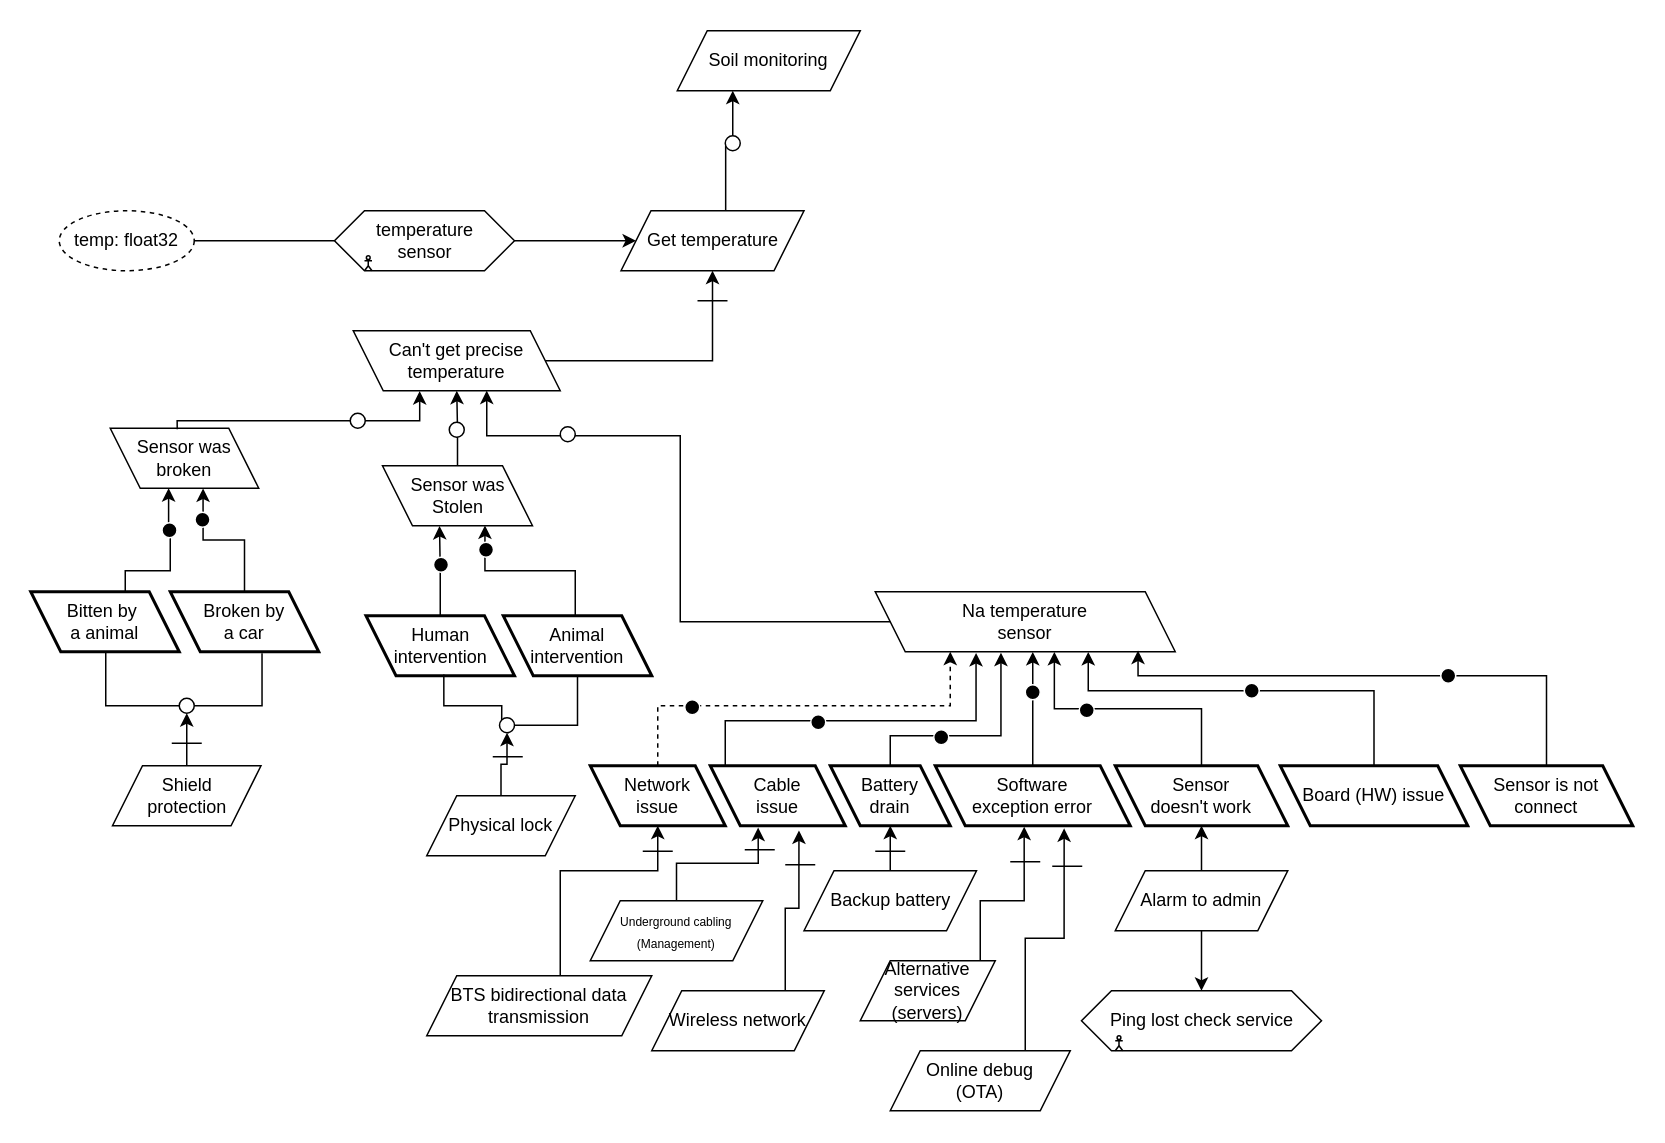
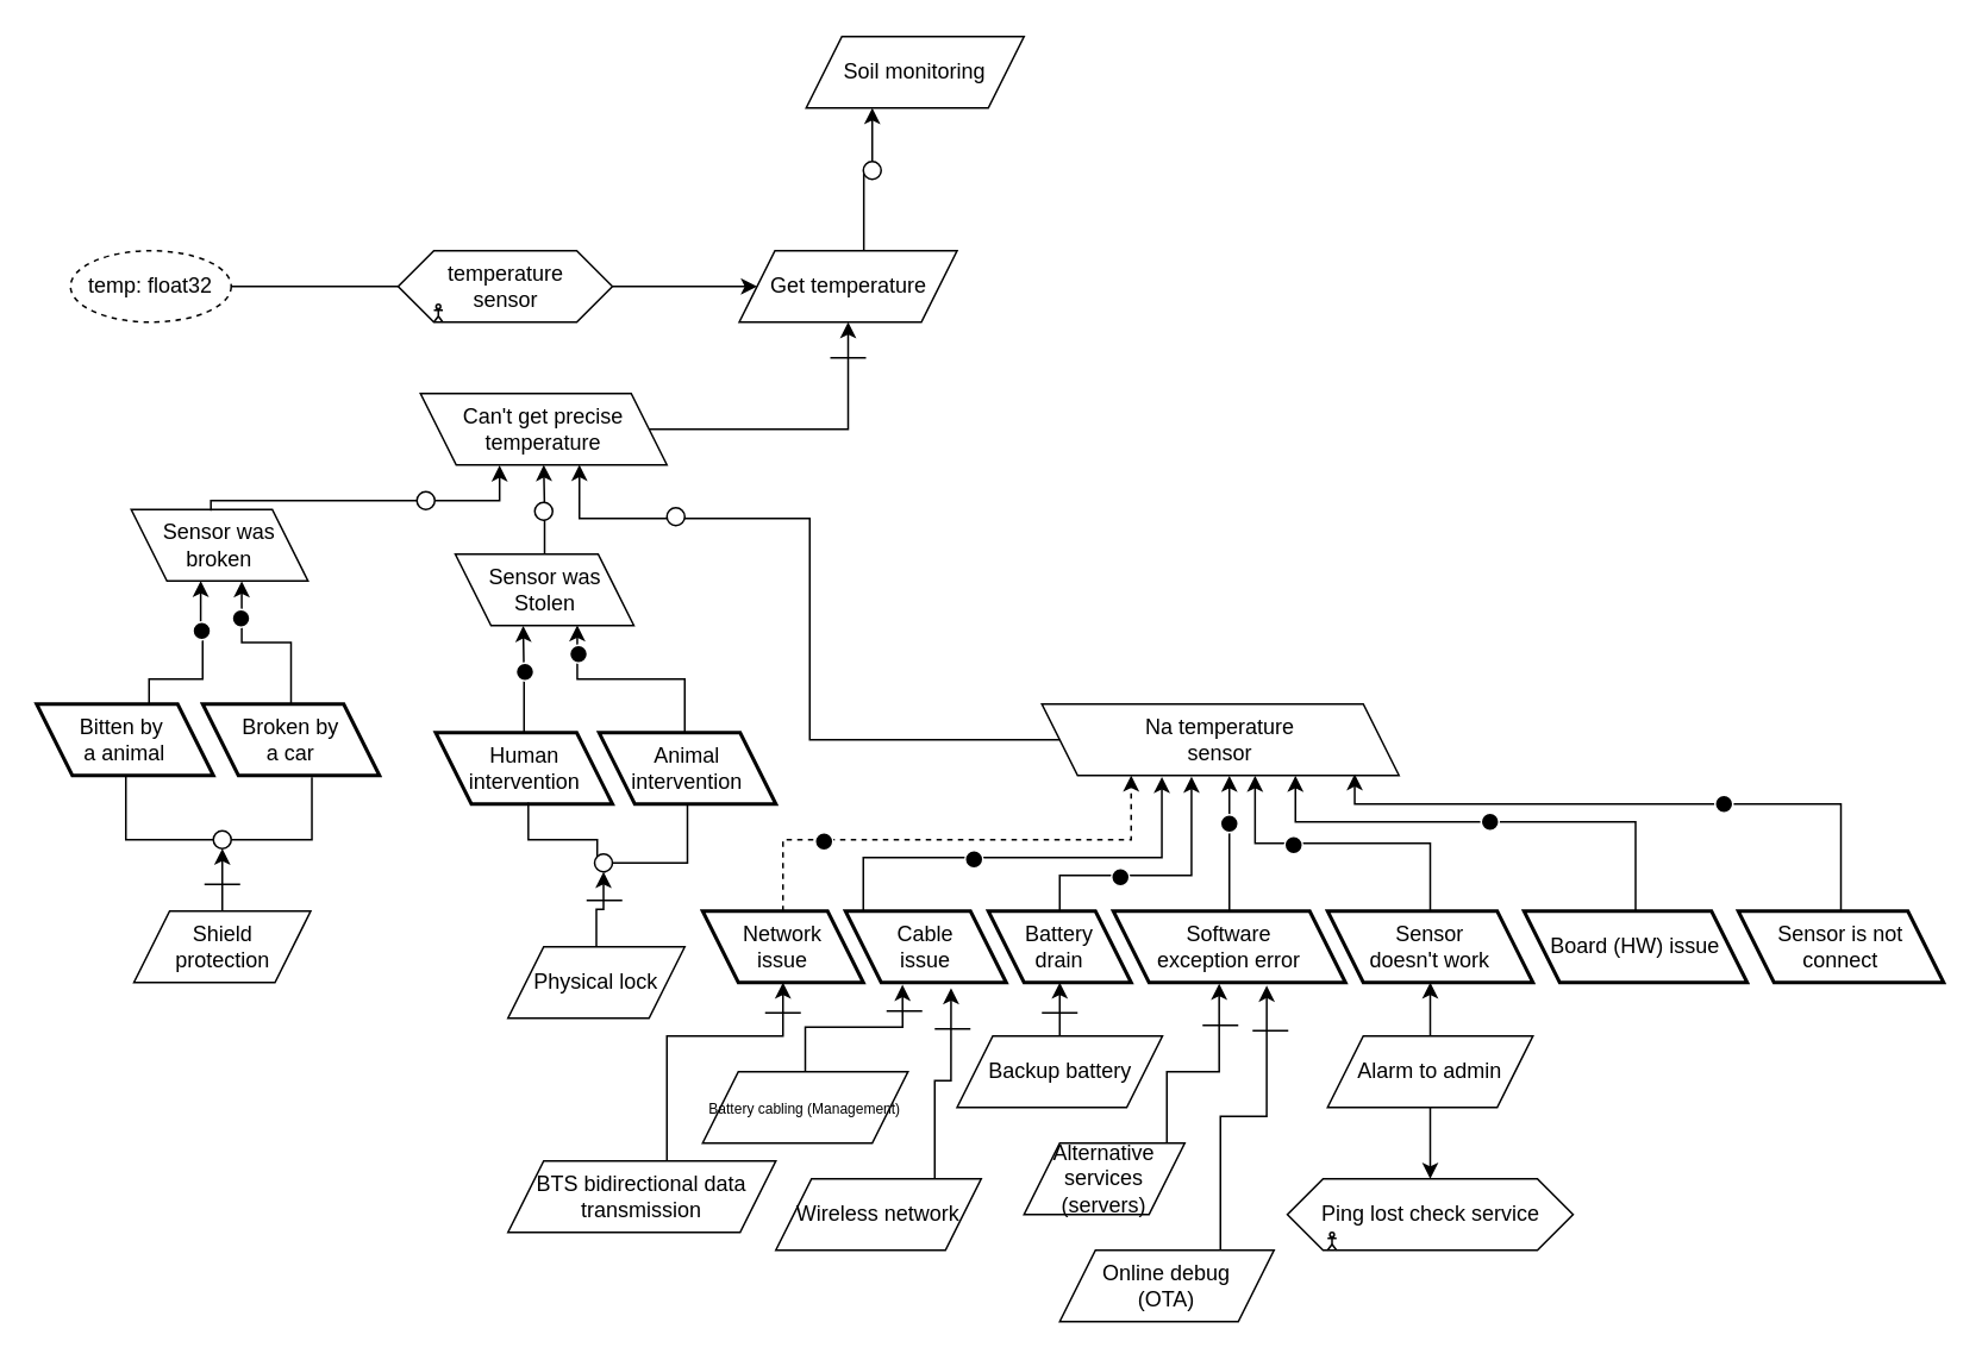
- <mxCell id="58" value="&lt;div&gt;&lt;font style=&quot;font-size: 8px;&quot;&gt;Underground cabling (Management)&lt;/font&gt;&lt;br&gt;&lt;/div&gt;" style="shape=parallelogram;perimeter=parallelogramPerimeter;whiteSpace=wrap;html=1;fixedSize=1;flipH=0;" parent="1" vertex="1"><mxGeometry x="393" y="600" width="115" height="40" as="geometry" /></mxCell>
+ <mxCell id="58" value="&lt;div&gt;&lt;font style=&quot;font-size: 8px;&quot;&gt;Battery cabling (Management)&lt;/font&gt;&lt;br&gt;&lt;/div&gt;" style="shape=parallelogram;perimeter=parallelogramPerimeter;whiteSpace=wrap;html=1;fixedSize=1;flipH=0;" parent="1" vertex="1"><mxGeometry x="393" y="600" width="115" height="40" as="geometry" /></mxCell>
